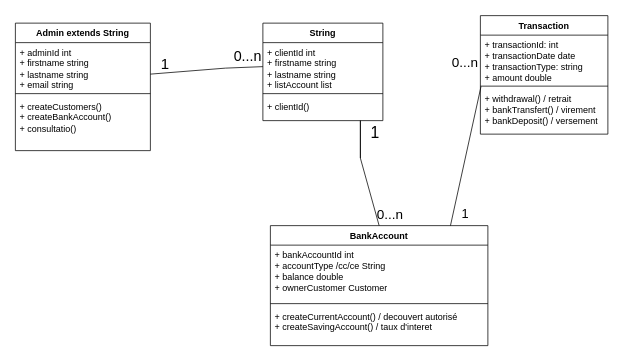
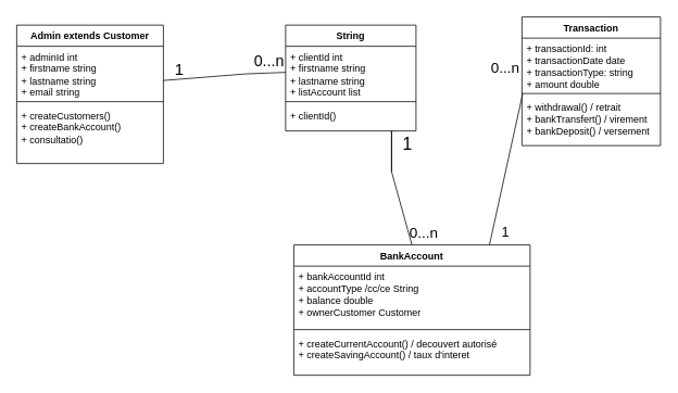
- <mxCell id="14" value="Admin extends String" style="swimlane;fontStyle=1;align=center;verticalAlign=top;childLayout=stackLayout;horizontal=1;startSize=26;horizontalStack=0;resizeParent=1;resizeParentMax=0;resizeLast=0;collapsible=1;marginBottom=0;whiteSpace=wrap;html=1;" parent="1" vertex="1"><mxGeometry x="20" y="30" width="180" height="170" as="geometry" /></mxCell>
+ <mxCell id="14" value="Admin extends Customer" style="swimlane;fontStyle=1;align=center;verticalAlign=top;childLayout=stackLayout;horizontal=1;startSize=26;horizontalStack=0;resizeParent=1;resizeParentMax=0;resizeLast=0;collapsible=1;marginBottom=0;whiteSpace=wrap;html=1;" parent="1" vertex="1"><mxGeometry x="20" y="30" width="180" height="170" as="geometry" /></mxCell>
